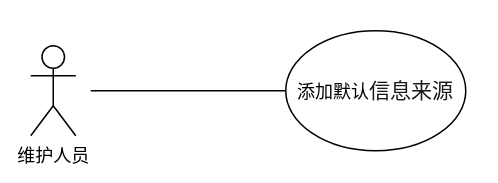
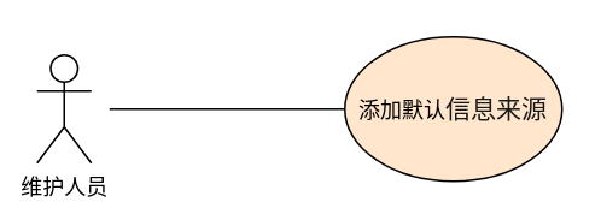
- <mxCell id="3" value="添加默认&lt;span style=&quot;font-size: 14px; color: rgb(25, 25, 26);&quot;&gt;信息来源&lt;/span&gt;" style="ellipse;whiteSpace=wrap;html=1;" parent="1" vertex="1"><mxGeometry x="190" y="20" width="120" height="80" as="geometry" /></mxCell>
+ <mxCell id="3" value="添加默认&lt;span style=&quot;font-size: 14px; color: rgb(25, 25, 26);&quot;&gt;信息来源&lt;/span&gt;" style="ellipse;whiteSpace=wrap;html=1;fillColor=#ffe6cc;" parent="1" vertex="1"><mxGeometry x="190" y="20" width="120" height="80" as="geometry" /></mxCell>
